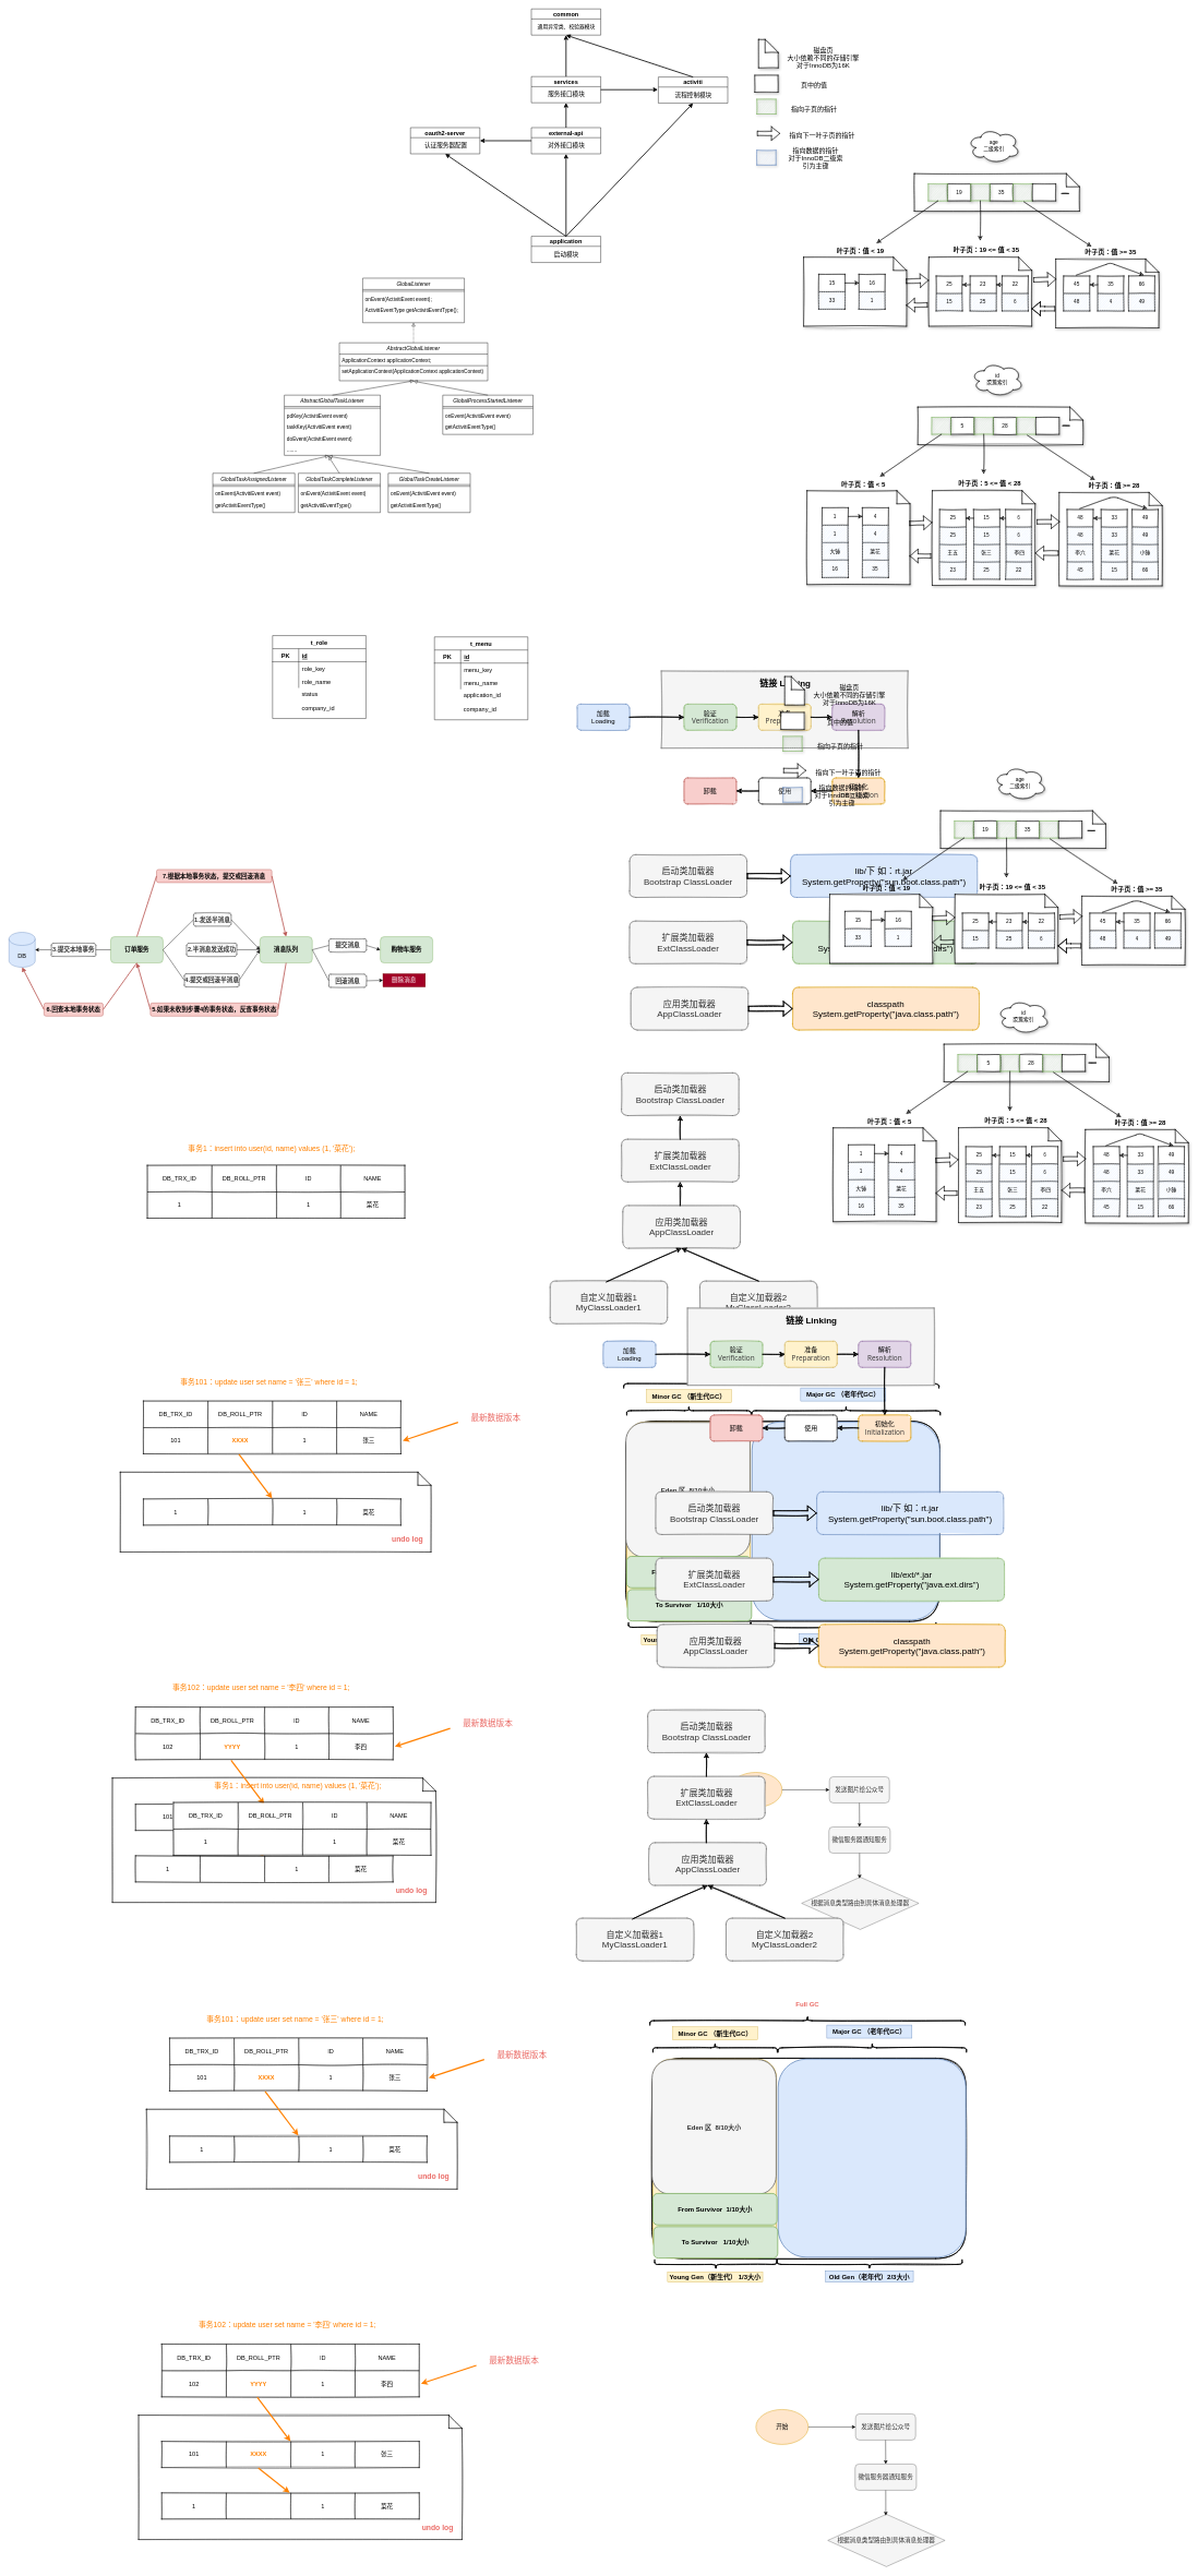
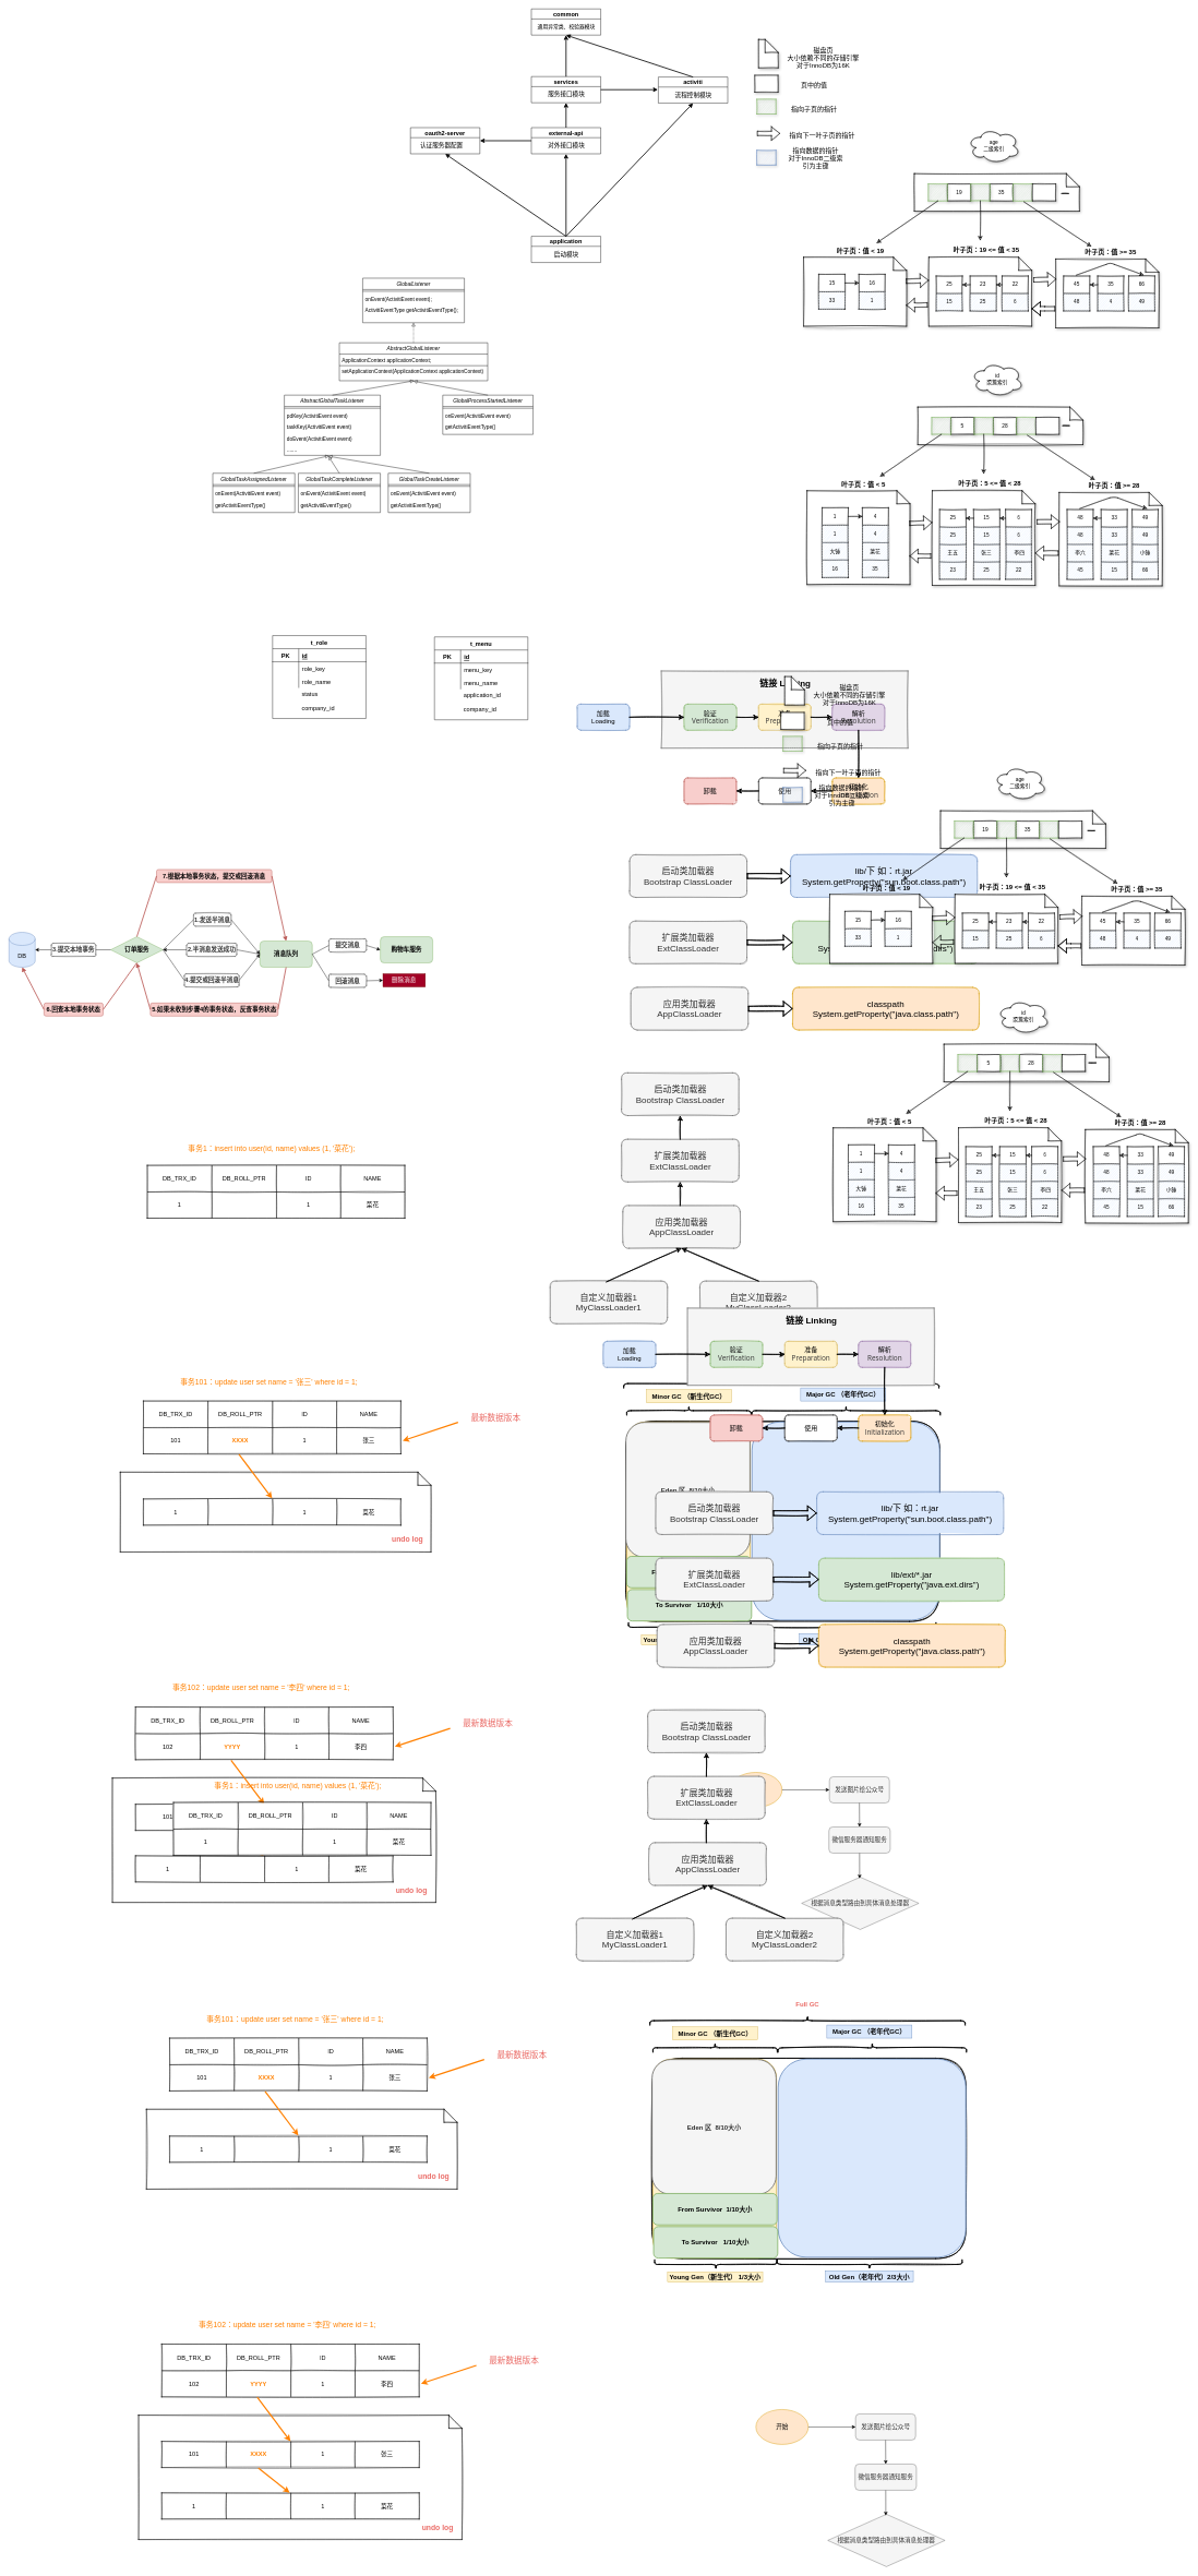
- <mxCell id="3" value="认证服务器配置" style="text;html=1;align=center;verticalAlign=middle;resizable=0;points=[];autosize=1;strokeColor=none;fontSize=14;" parent="2" vertex="1"><mxGeometry x="26.5" y="30" width="108" height="21" as="geometry" /></mxCell>
+ <mxCell id="3" value="认证服务器配置" style="text;html=1;align=center;verticalAlign=middle;resizable=0;points=[];autosize=1;strokeColor=none;fontSize=14;" parent="2" vertex="1"><mxGeometry x="16.5" y="30" width="108" height="21" as="geometry" /></mxCell>
- <mxCell id="688" value="&lt;span style=&quot;font-size: 14px&quot;&gt;&lt;b&gt;订单服务&lt;/b&gt;&lt;/span&gt;" style="rounded=1;whiteSpace=wrap;html=1;sketch=0;fillColor=#d5e8d4;strokeColor=#82b366;" parent="1" vertex="1"><mxGeometry x="253" y="2146" width="120" height="60" as="geometry" /></mxCell>
+ <mxCell id="688" value="&lt;span style=&quot;font-size: 14px&quot;&gt;&lt;b&gt;订单服务&lt;/b&gt;&lt;/span&gt;" style="rhombus;whiteSpace=wrap;html=1;sketch=0;fillColor=#d5e8d4;strokeColor=#82b366;" parent="1" vertex="1"><mxGeometry x="253" y="2146" width="120" height="60" as="geometry" /></mxCell>
+ <mxCell id="698" value="" style="endArrow=classic;html=1;rounded=0;fontSize=14;exitX=0;exitY=0.5;exitDx=0;exitDy=0;entryX=1;entryY=0.5;entryDx=0;entryDy=0;" parent="1" source="697" target="688" edge="1"><mxGeometry width="50" height="50" relative="1" as="geometry"><mxPoint x="409" y="2121" as="sourcePoint" /><mxPoint x="459" y="2071" as="targetPoint" /></mxGeometry></mxCell>
- <mxCell id="687" value="&lt;font style=&quot;font-size: 14px&quot;&gt;&lt;b&gt;消息队列&lt;/b&gt;&lt;/font&gt;" style="rounded=1;whiteSpace=wrap;html=1;sketch=0;fillColor=#d5e8d4;strokeColor=#82b366;" parent="1" vertex="1"><mxGeometry x="595" y="2146" width="120" height="60" as="geometry" /></mxCell>
+ <mxCell id="687" value="&lt;font style=&quot;font-size: 14px&quot;&gt;&lt;b&gt;消息队列&lt;/b&gt;&lt;/font&gt;" style="rounded=1;whiteSpace=wrap;html=1;sketch=0;fillColor=#d5e8d4;strokeColor=#82b366;" parent="1" vertex="1"><mxGeometry x="595" y="2156" width="120" height="60" as="geometry" /></mxCell>
